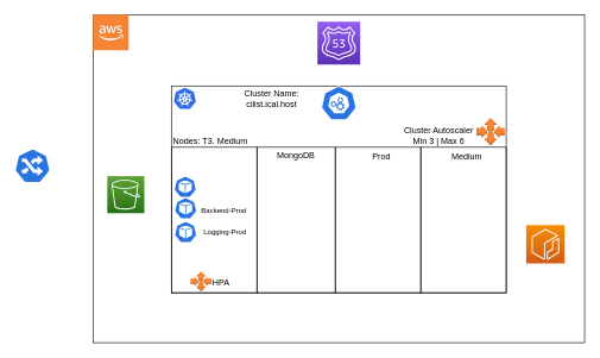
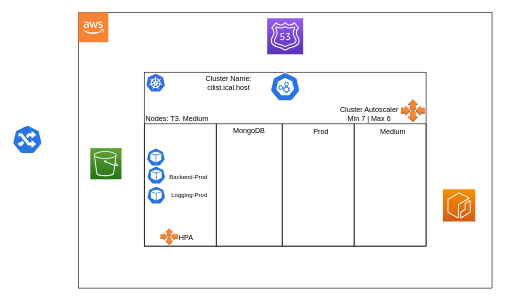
- <mxCell id="28" value="Cluster Autoscaler&lt;br&gt;Min 3 | Max 6" style="text;html=1;strokeColor=none;fillColor=none;align=center;verticalAlign=middle;whiteSpace=wrap;rounded=0;" vertex="1" parent="1"><mxGeometry x="557.5" y="179.01" width="115" height="20" as="geometry" /></mxCell>
+ <mxCell id="28" value="Cluster Autoscaler&lt;br&gt;Min 7 | Max 6" style="text;html=1;strokeColor=none;fillColor=none;align=center;verticalAlign=middle;whiteSpace=wrap;rounded=0;" vertex="1" parent="1"><mxGeometry x="557.5" y="179.01" width="115" height="20" as="geometry" /></mxCell>
